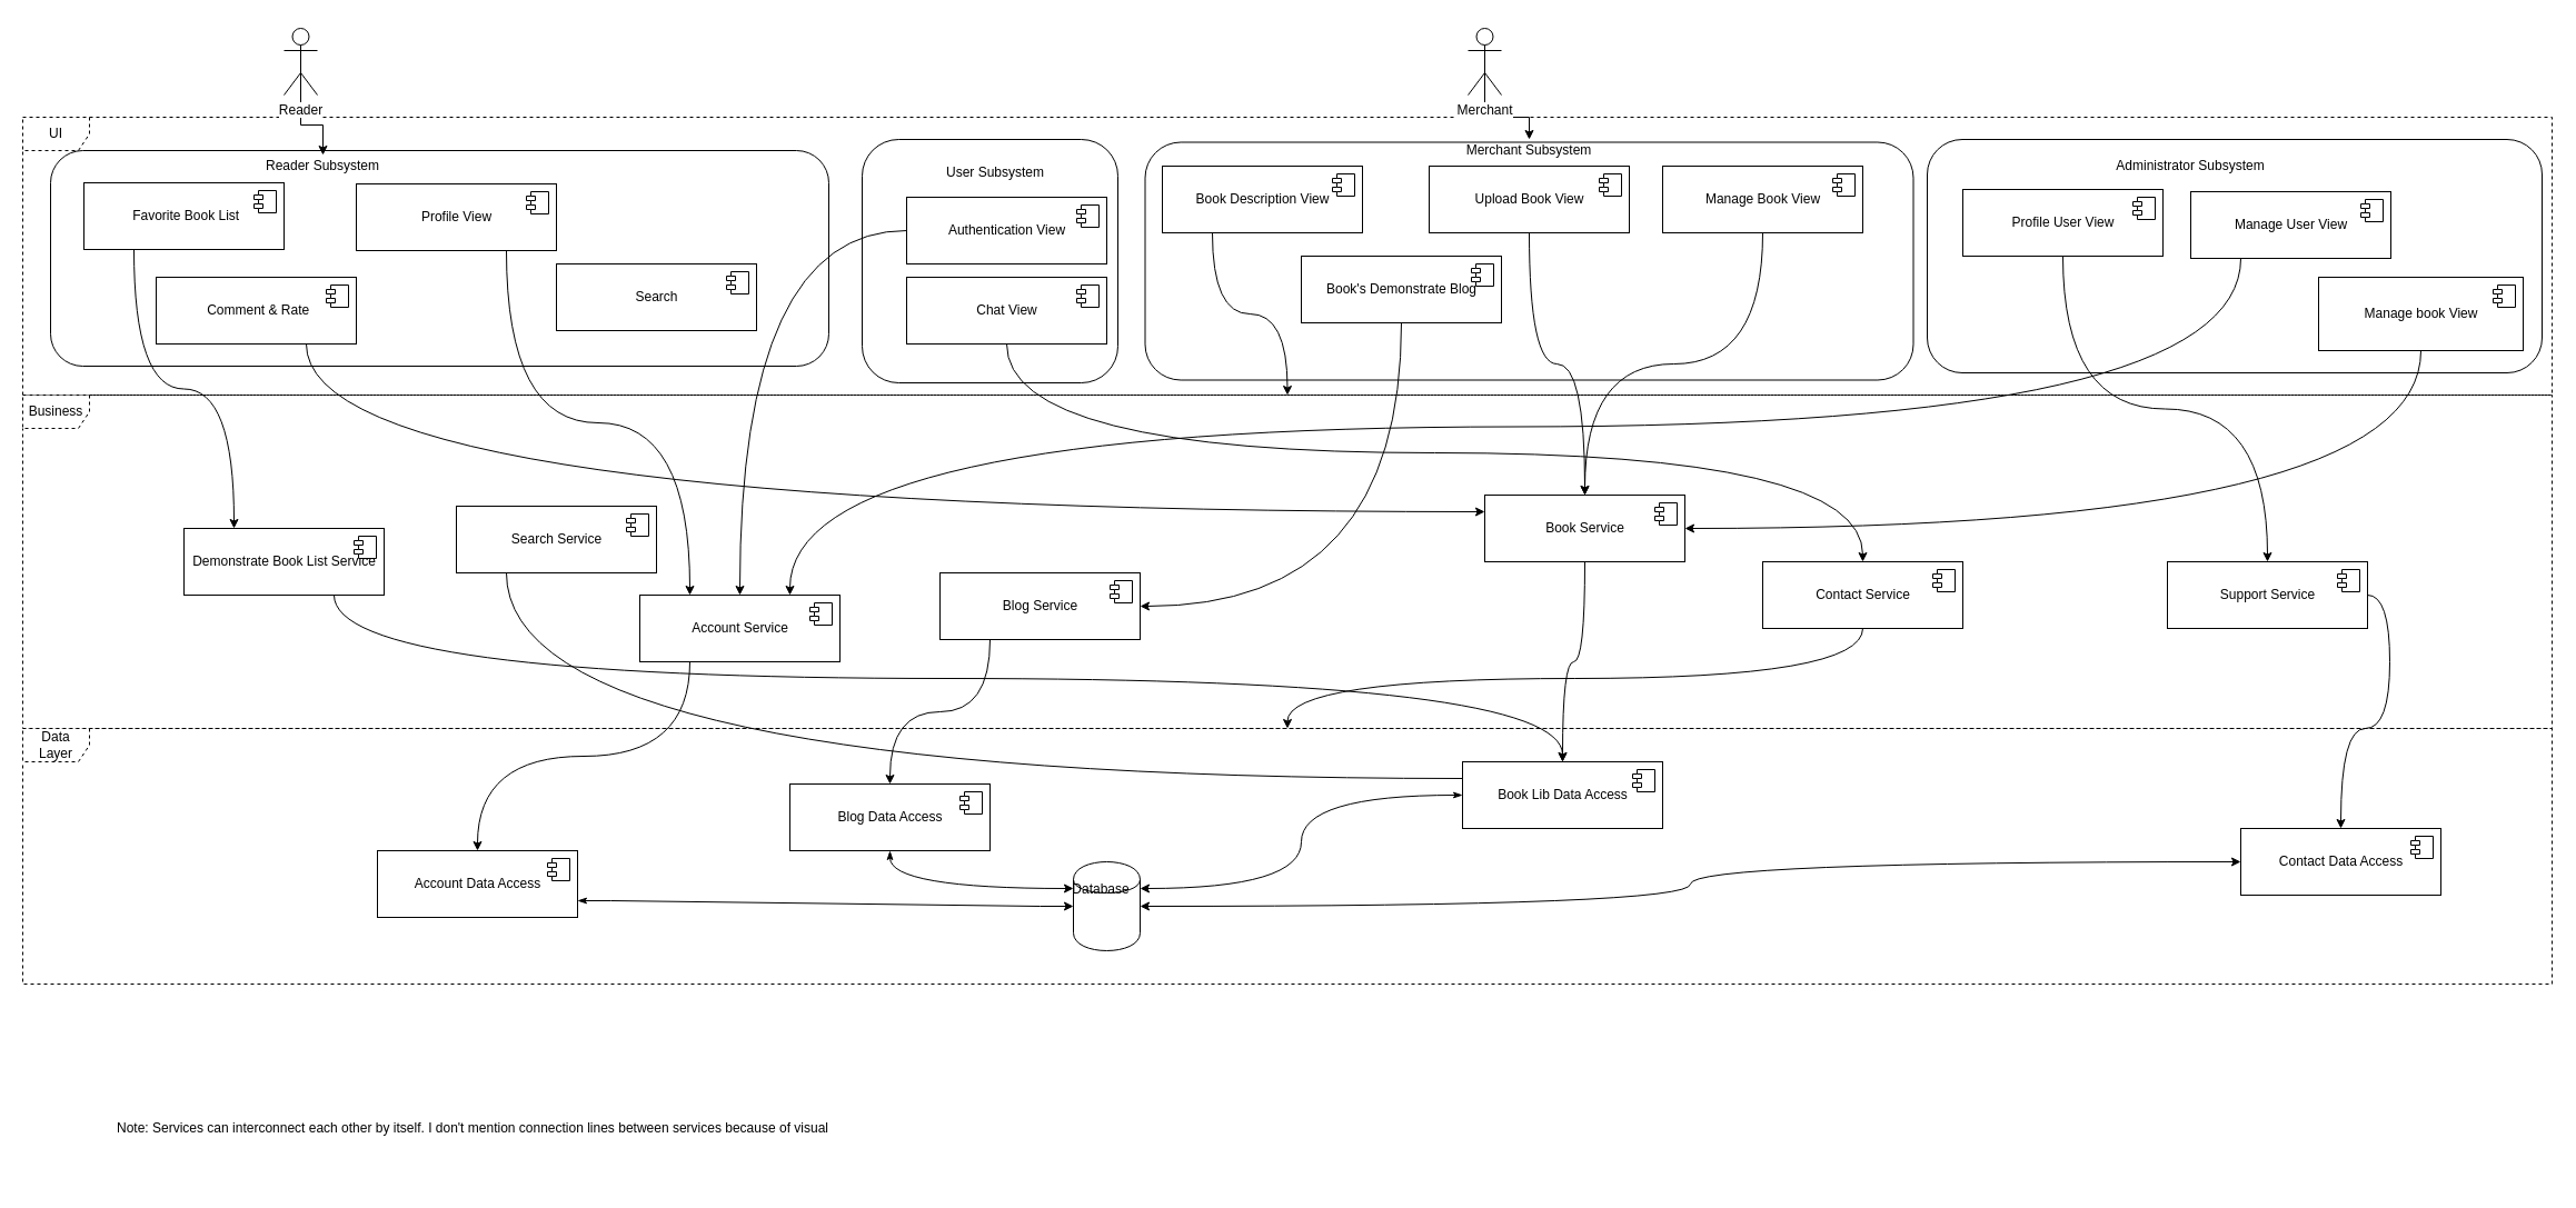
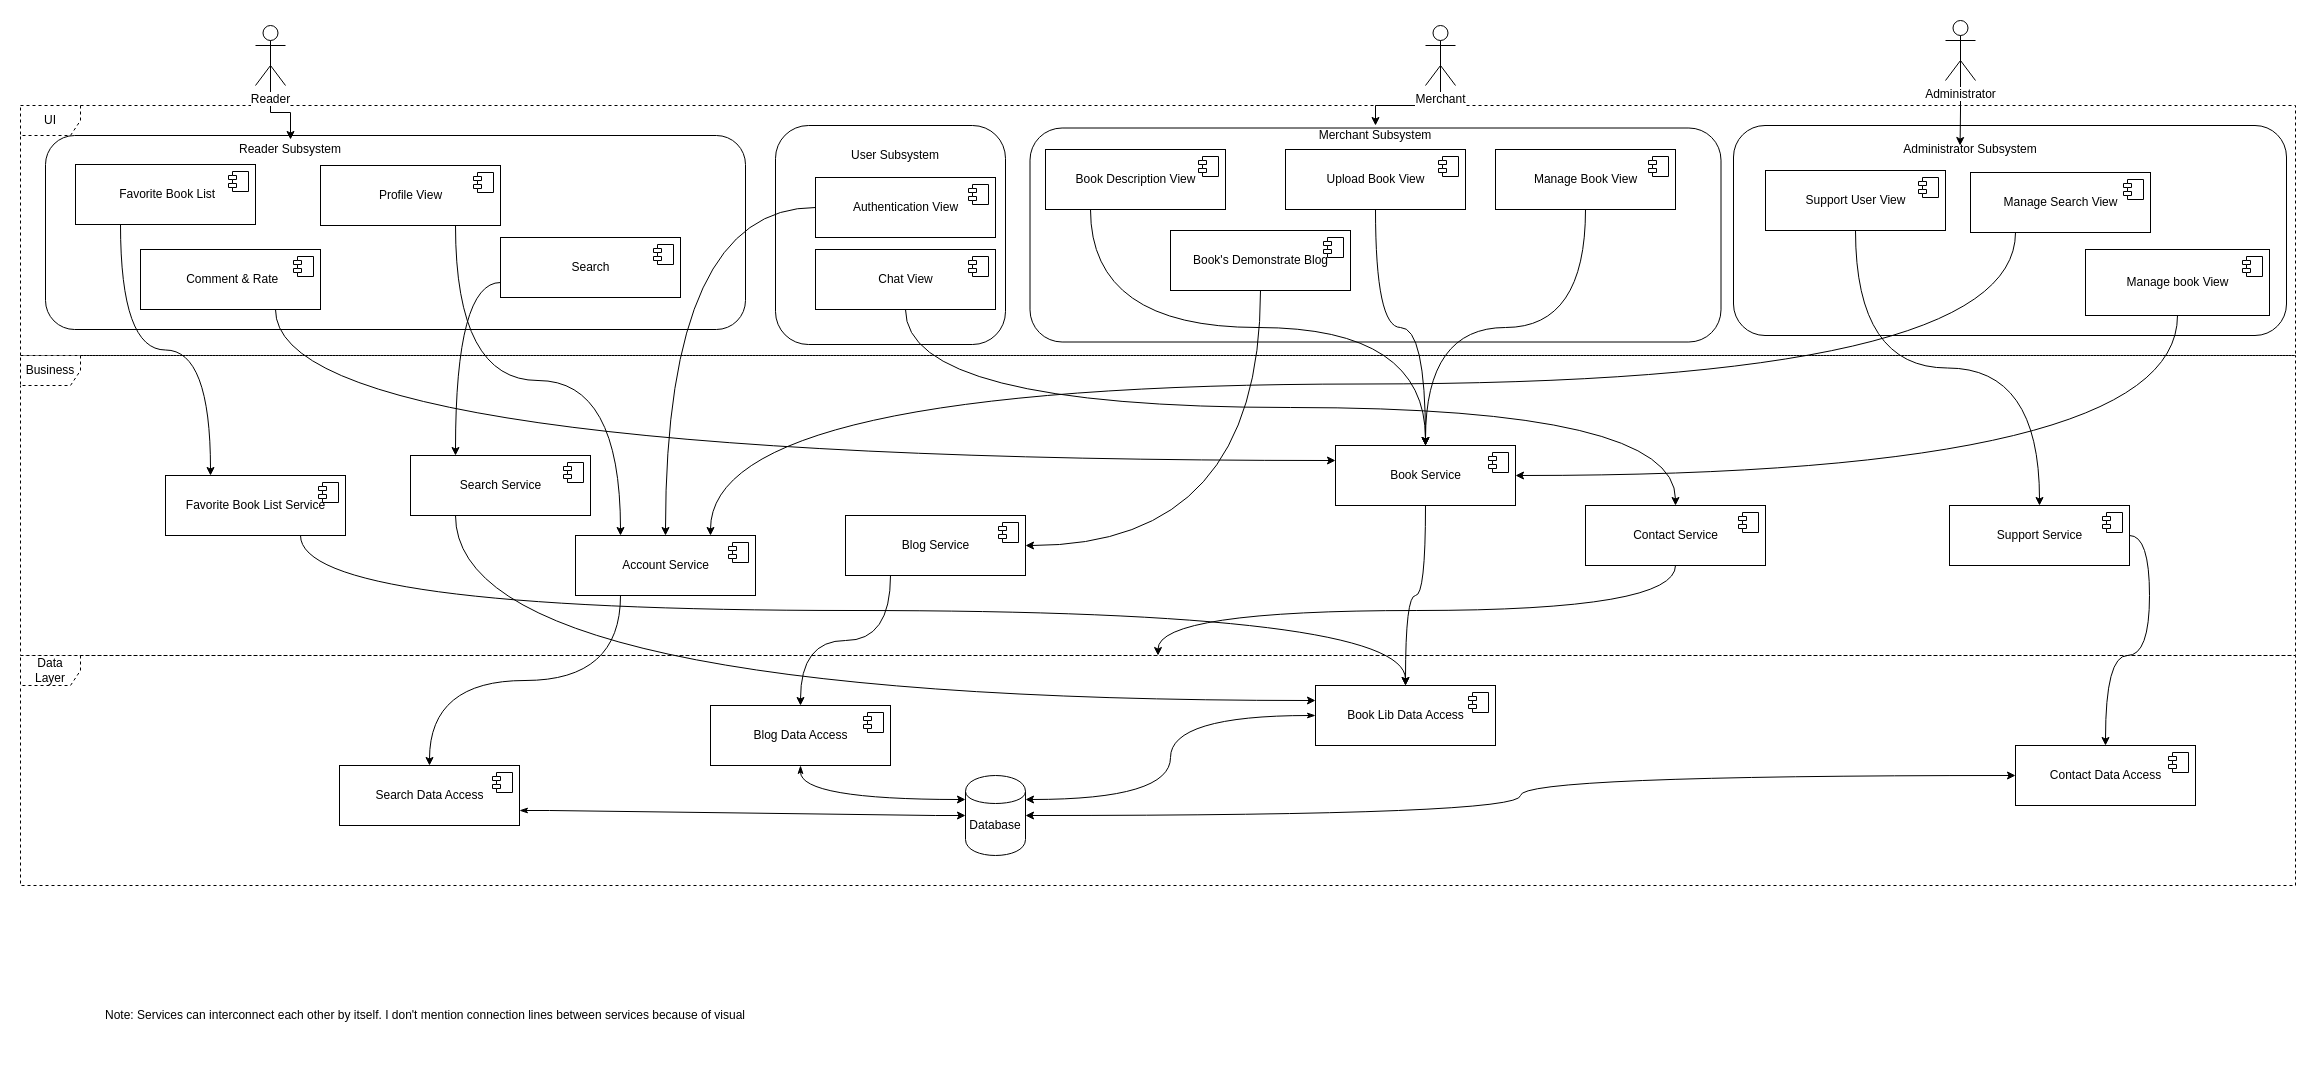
+ <mxCell id="47" value="Administrator" style="shape=umlActor;verticalLabelPosition=bottom;labelBackgroundColor=#ffffff;verticalAlign=top;html=1;outlineConnect=0;fillColor=none;" parent="1" vertex="1"><mxGeometry x="1945" y="20" width="30" height="60" as="geometry" /></mxCell>
- <mxCell id="45" value="Merchant" style="shape=umlActor;verticalLabelPosition=bottom;labelBackgroundColor=#ffffff;verticalAlign=top;html=1;outlineConnect=0;fillColor=none;" parent="1" vertex="1"><mxGeometry x="1320" y="25" width="30" height="60" as="geometry" /></mxCell>
+ <mxCell id="45" value="Merchant" style="shape=umlActor;verticalLabelPosition=bottom;labelBackgroundColor=#ffffff;verticalAlign=top;html=1;outlineConnect=0;fillColor=none;" parent="1" vertex="1"><mxGeometry x="1425" y="25" width="30" height="60" as="geometry" /></mxCell>
+ <mxCell id="46" style="edgeStyle=orthogonalEdgeStyle;rounded=0;orthogonalLoop=1;jettySize=auto;html=1;exitX=0.5;exitY=0.5;exitDx=0;exitDy=0;exitPerimeter=0;entryX=0.448;entryY=0.3;entryDx=0;entryDy=0;entryPerimeter=0;" parent="1" source="47" target="50" edge="1"><mxGeometry relative="1" as="geometry" /></mxCell>
- <mxCell id="40" value="Profile User View" style="html=1;" parent="1" vertex="1"><mxGeometry x="1765" y="170" width="180" height="60" as="geometry" /></mxCell>
+ <mxCell id="40" value="Support User View" style="html=1;" parent="1" vertex="1"><mxGeometry x="1765" y="170" width="180" height="60" as="geometry" /></mxCell>
- <mxCell id="27" value="Manage User View" style="html=1;" parent="1" vertex="1"><mxGeometry x="1970" y="172" width="180" height="60" as="geometry" /></mxCell>
+ <mxCell id="27" value="Manage Search View" style="html=1;" parent="1" vertex="1"><mxGeometry x="1970" y="172" width="180" height="60" as="geometry" /></mxCell>
- <mxCell id="14" style="edgeStyle=orthogonalEdgeStyle;rounded=0;orthogonalLoop=1;jettySize=auto;html=1;exitX=0.25;exitY=1;exitDx=0;exitDy=0;curved=1;" parent="1" source="4" target="13" edge="1"><mxGeometry relative="1" as="geometry" /></mxCell>
+ <mxCell id="14" style="edgeStyle=orthogonalEdgeStyle;rounded=0;orthogonalLoop=1;jettySize=auto;html=1;exitX=0.25;exitY=1;exitDx=0;exitDy=0;curved=1;" parent="1" source="4" target="51" edge="1"><mxGeometry relative="1" as="geometry" /></mxCell>
+ <mxCell id="83" style="edgeStyle=orthogonalEdgeStyle;curved=1;rounded=0;orthogonalLoop=1;jettySize=auto;html=1;exitX=0;exitY=0.75;exitDx=0;exitDy=0;entryX=0.25;entryY=0;entryDx=0;entryDy=0;" parent="1" source="84" target="87" edge="1"><mxGeometry relative="1" as="geometry" /></mxCell>
- <mxCell id="30" value="Demonstrate Book List Service" style="html=1;" parent="1" vertex="1"><mxGeometry x="165" y="475" width="180" height="60" as="geometry" /></mxCell>
+ <mxCell id="30" value="Favorite Book List Service" style="html=1;" parent="1" vertex="1"><mxGeometry x="165" y="475" width="180" height="60" as="geometry" /></mxCell>
- <mxCell id="86" style="edgeStyle=orthogonalEdgeStyle;curved=1;rounded=0;orthogonalLoop=1;jettySize=auto;html=1;exitX=0.25;exitY=1;exitDx=0;exitDy=0;entryX=0;entryY=0.25;entryDx=0;entryDy=0;endArrow=none;" parent="1" source="87" target="57" edge="1"><mxGeometry relative="1" as="geometry" /></mxCell>
+ <mxCell id="86" style="edgeStyle=orthogonalEdgeStyle;curved=1;rounded=0;orthogonalLoop=1;jettySize=auto;html=1;exitX=0.25;exitY=1;exitDx=0;exitDy=0;entryX=0;entryY=0.25;entryDx=0;entryDy=0;" parent="1" source="87" target="57" edge="1"><mxGeometry relative="1" as="geometry" /></mxCell>
- <mxCell id="60" value="Account Data Access" style="html=1;" parent="1" vertex="1"><mxGeometry x="339" y="765" width="180" height="60" as="geometry" /></mxCell>
+ <mxCell id="60" value="Search Data Access" style="html=1;" parent="1" vertex="1"><mxGeometry x="339" y="765" width="180" height="60" as="geometry" /></mxCell>
- <mxCell id="55" value="Database" style="text;html=1;strokeColor=none;fillColor=none;align=center;verticalAlign=middle;whiteSpace=wrap;rounded=0;" parent="1" vertex="1"><mxGeometry x="970" y="790" width="40" height="20" as="geometry" /></mxCell>
+ <mxCell id="55" value="Database" style="text;html=1;strokeColor=none;fillColor=none;align=center;verticalAlign=middle;whiteSpace=wrap;rounded=0;" parent="1" vertex="1"><mxGeometry x="975" y="815" width="40" height="20" as="geometry" /></mxCell>
